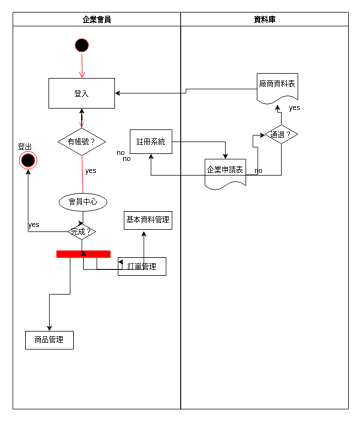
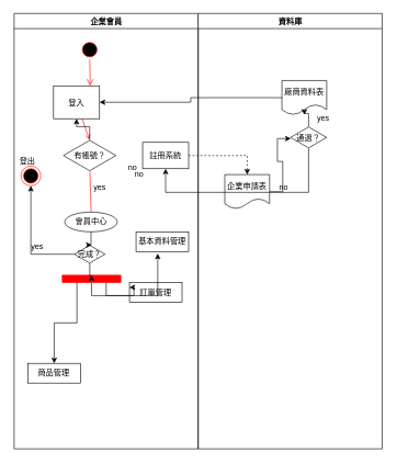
- <mxCell id="5" value="登入" style="" parent="2" vertex="1"><mxGeometry x="60" y="110" width="110" height="50" as="geometry" /></mxCell>
+ <mxCell id="5" value="登入" style="" parent="2" vertex="1"><mxGeometry x="60" y="110" width="70" height="50" as="geometry" /></mxCell>
- <mxCell id="25" value="通過？" style="html=1;whiteSpace=wrap;aspect=fixed;shape=isoRectangle;" vertex="1" parent="20"><mxGeometry x="140.5" y="187" width="55" height="33" as="geometry" /></mxCell>
+ <mxCell id="25" value="通過？" style="html=1;whiteSpace=wrap;aspect=fixed;shape=isoRectangle;" vertex="1" parent="20"><mxGeometry x="140.5" y="172" width="55" height="33" as="geometry" /></mxCell>
- <mxCell id="27" value="" style="edgeStyle=orthogonalEdgeStyle;rounded=0;orthogonalLoop=1;jettySize=auto;html=1;" edge="1" parent="1" source="11" target="22"><mxGeometry relative="1" as="geometry" /></mxCell>
+ <mxCell id="27" value="" style="edgeStyle=orthogonalEdgeStyle;rounded=0;orthogonalLoop=1;jettySize=auto;html=1;dashed=1;" edge="1" parent="1" source="11" target="22"><mxGeometry relative="1" as="geometry" /></mxCell>
